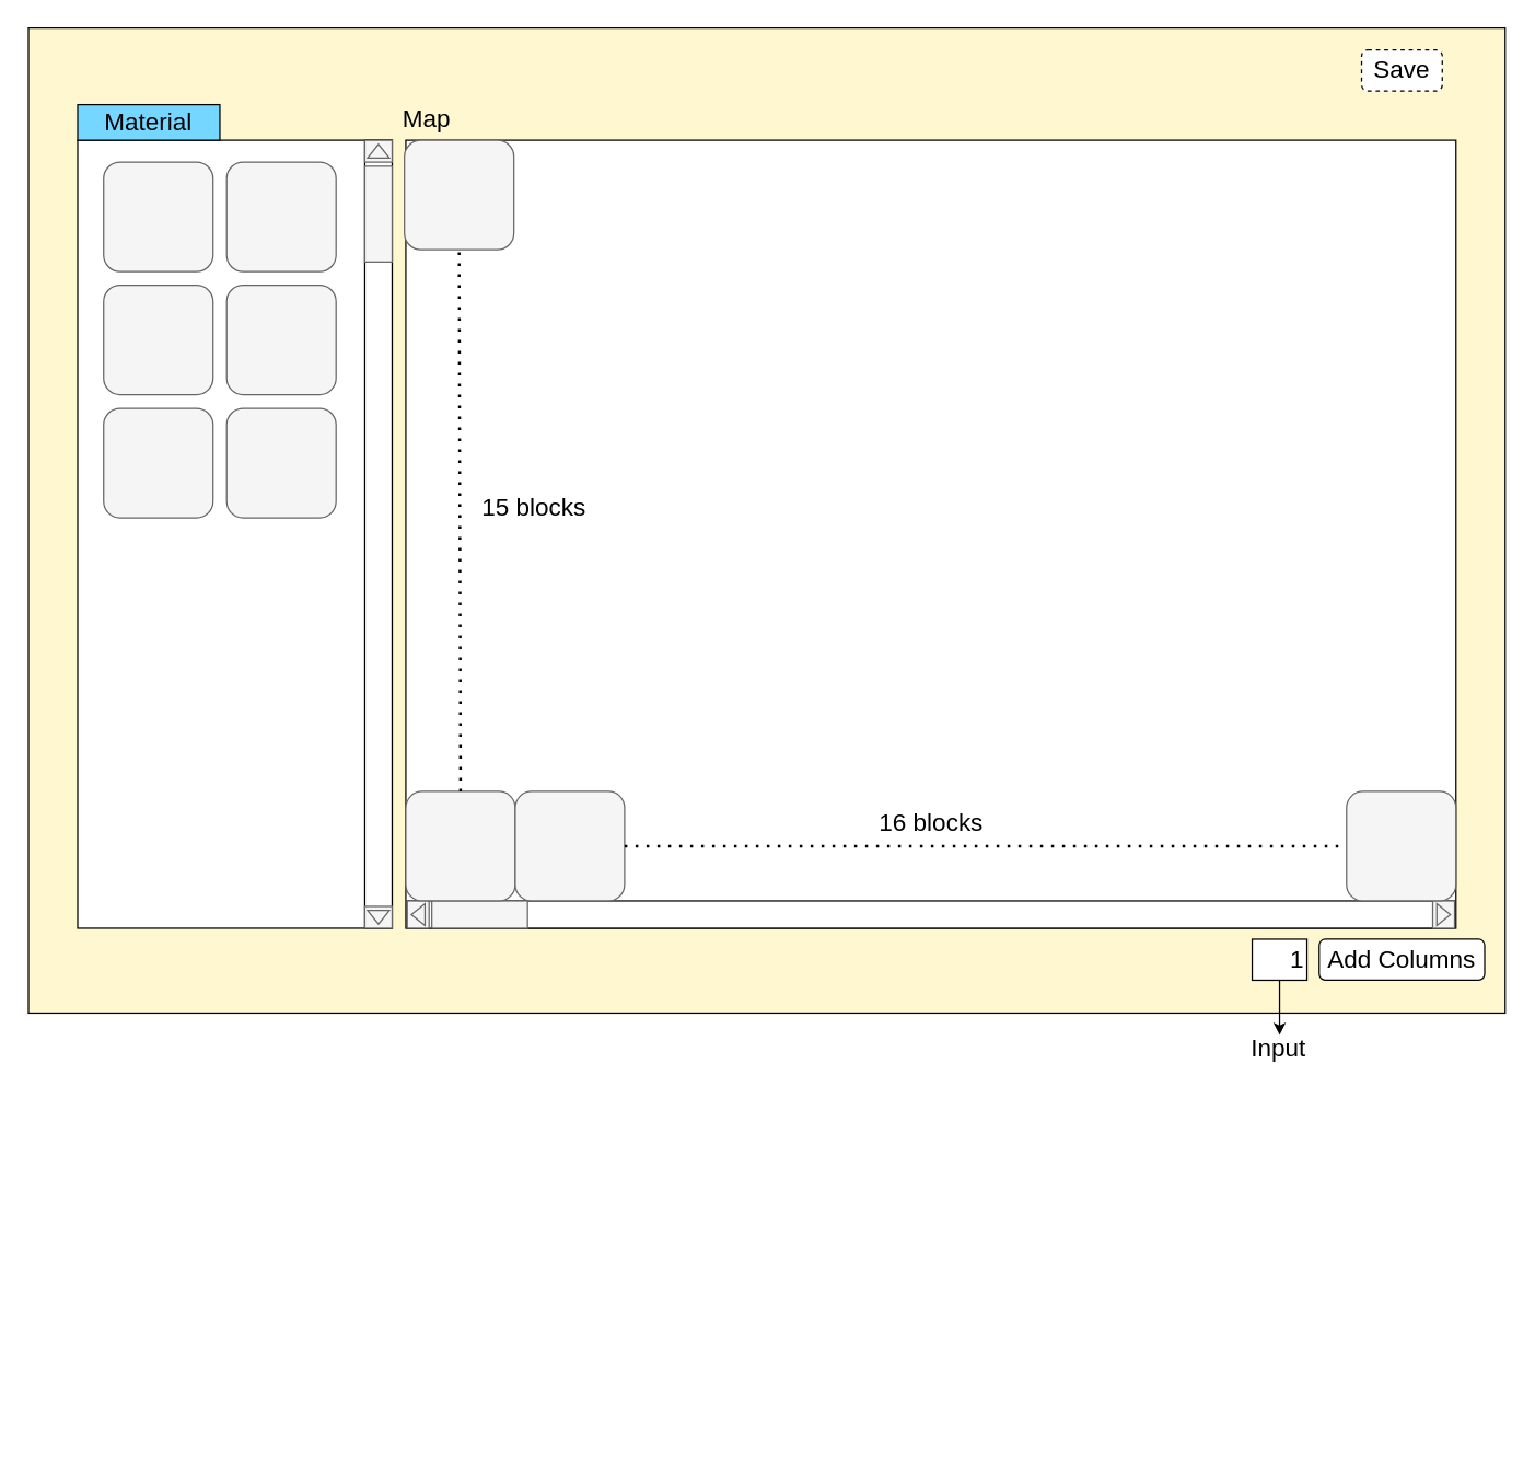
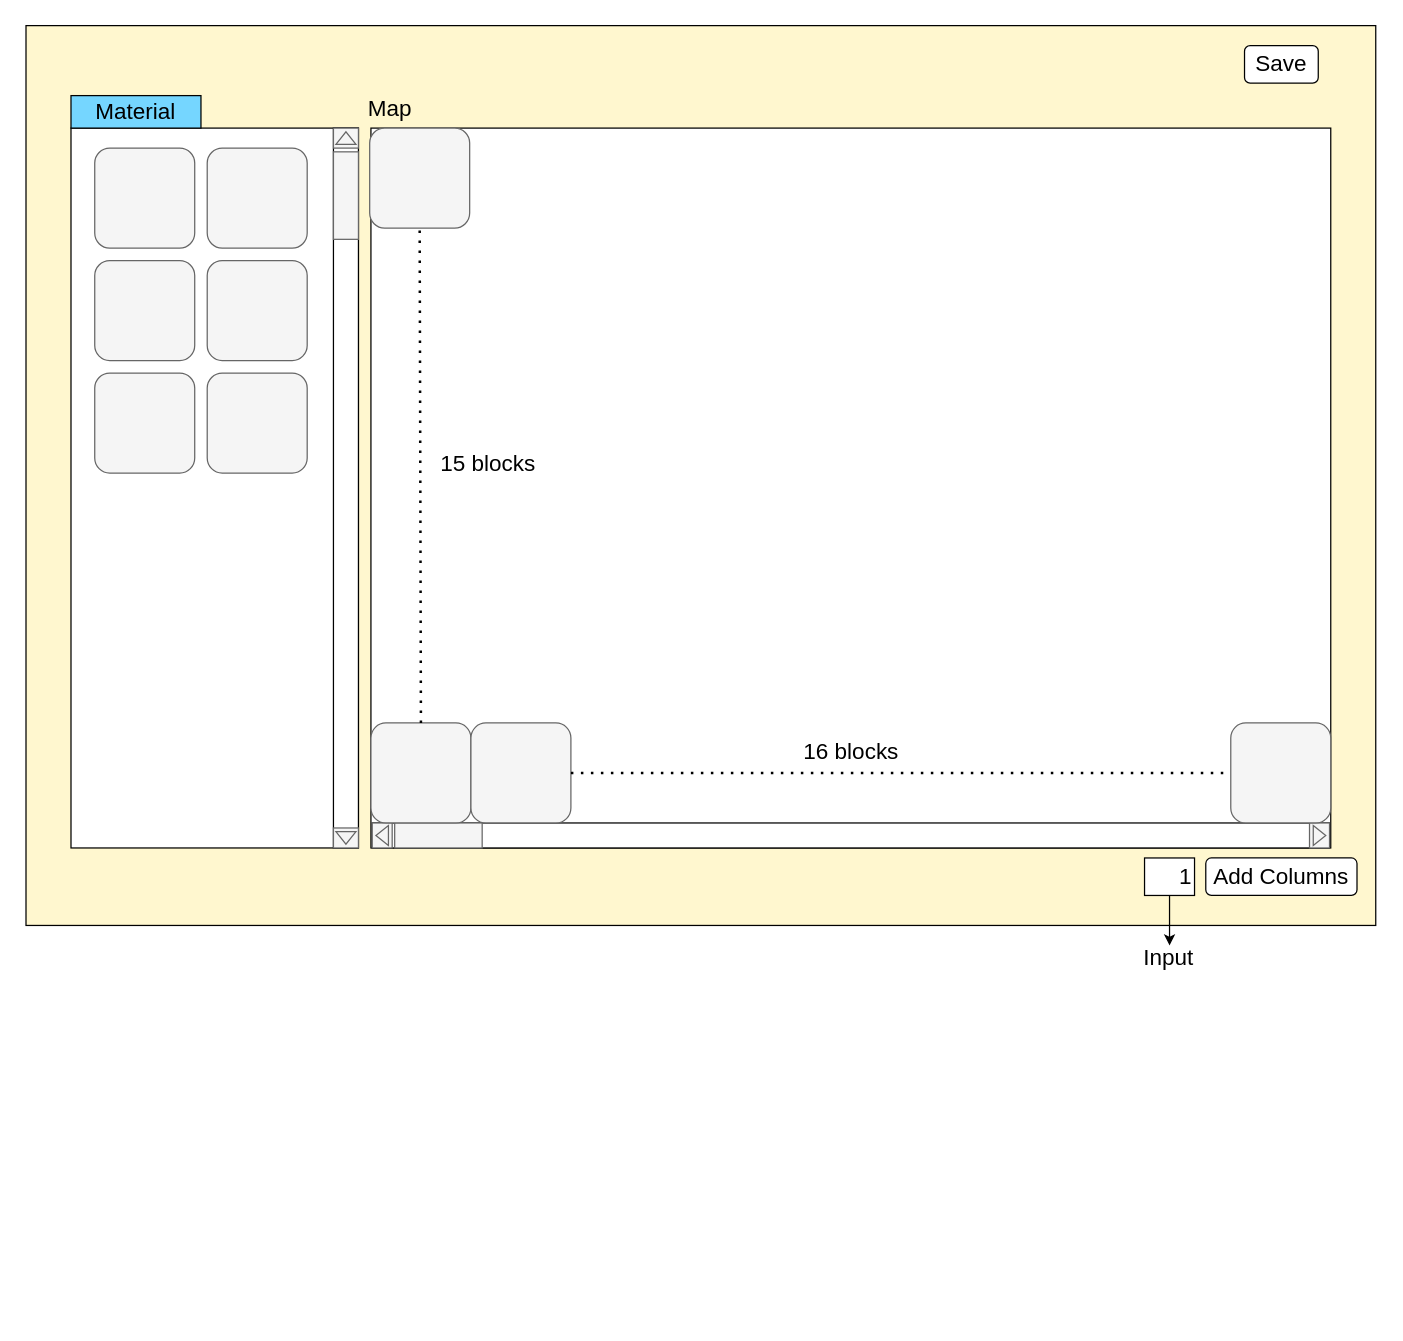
- <mxCell id="19" value="Save" style="rounded=1;whiteSpace=wrap;html=1;fontSize=18;dashed=1;" vertex="1" parent="1"><mxGeometry x="995" y="36" width="59" height="30" as="geometry" /></mxCell>
+ <mxCell id="19" value="Save" style="rounded=1;whiteSpace=wrap;html=1;fontSize=18;" vertex="1" parent="1"><mxGeometry x="995" y="36" width="59" height="30" as="geometry" /></mxCell>
